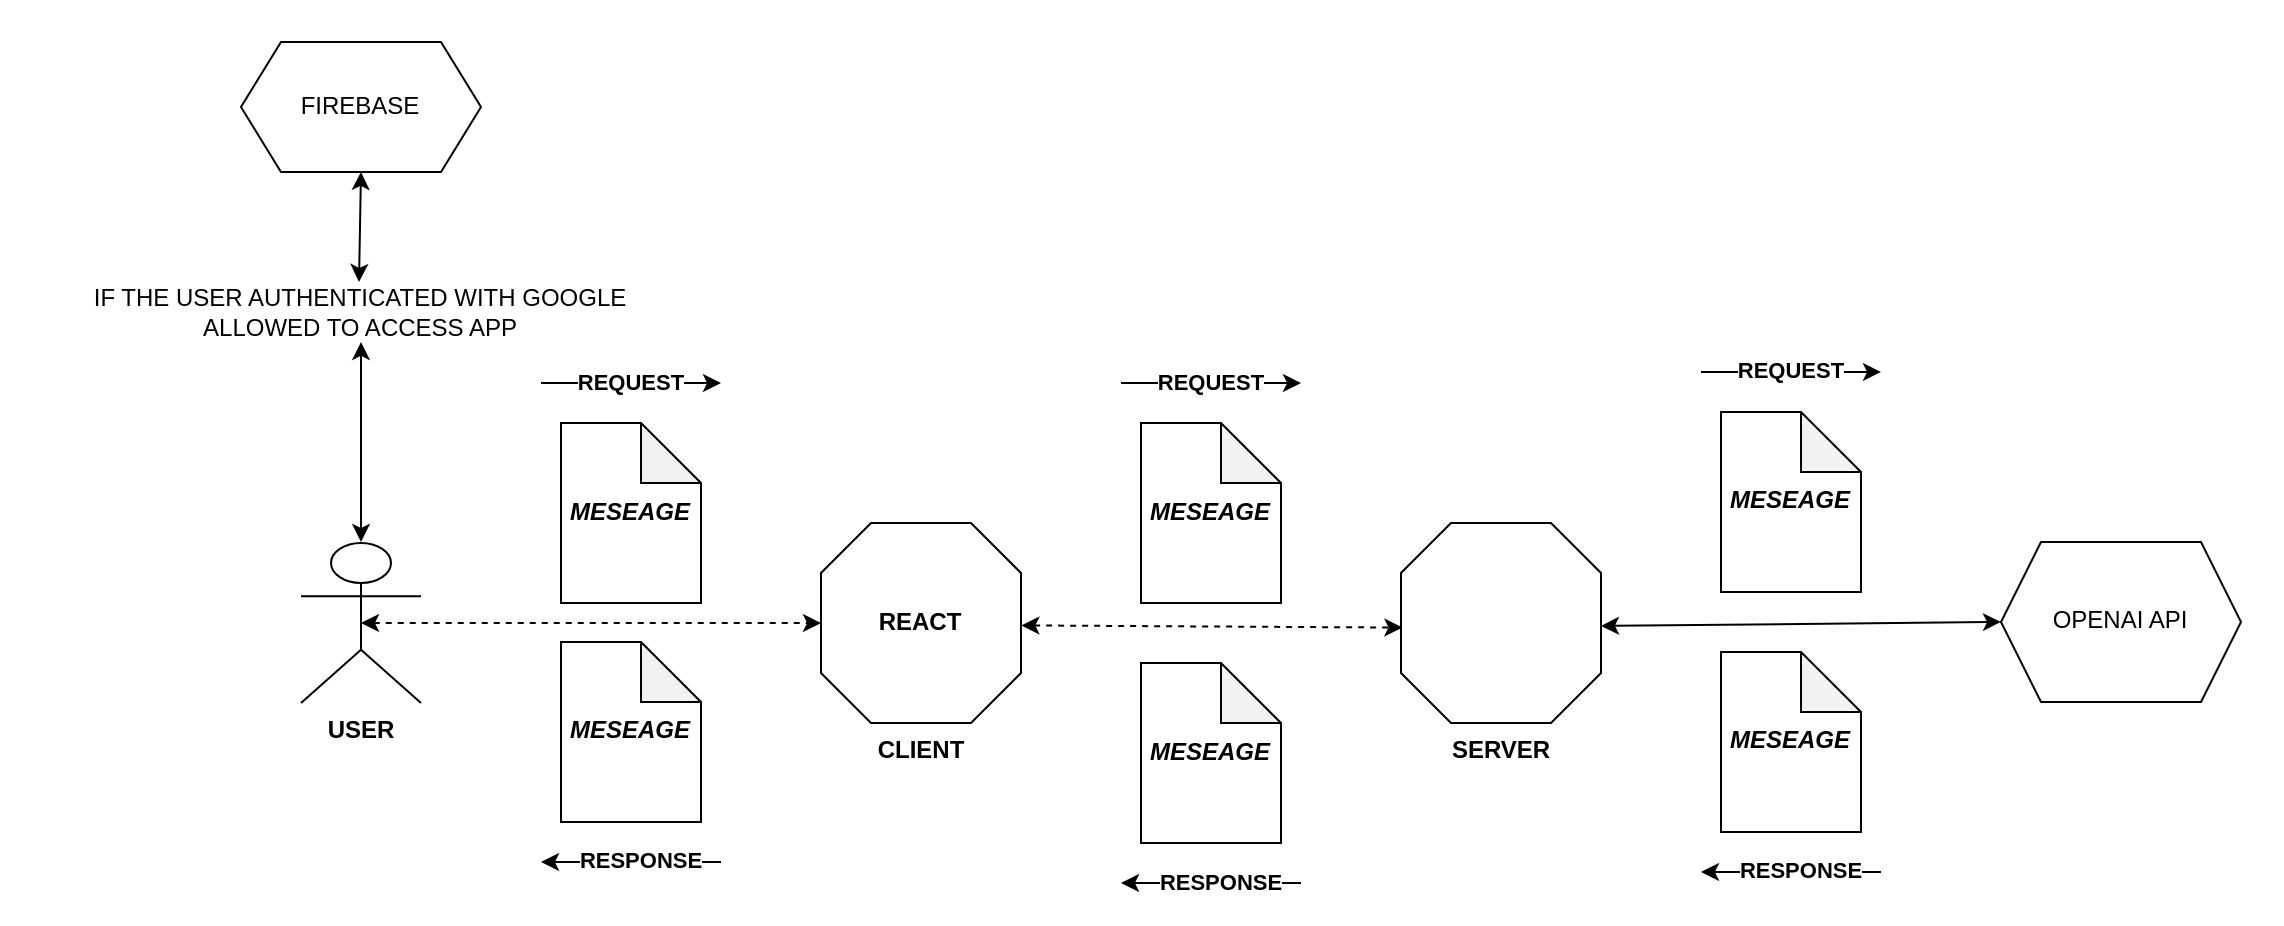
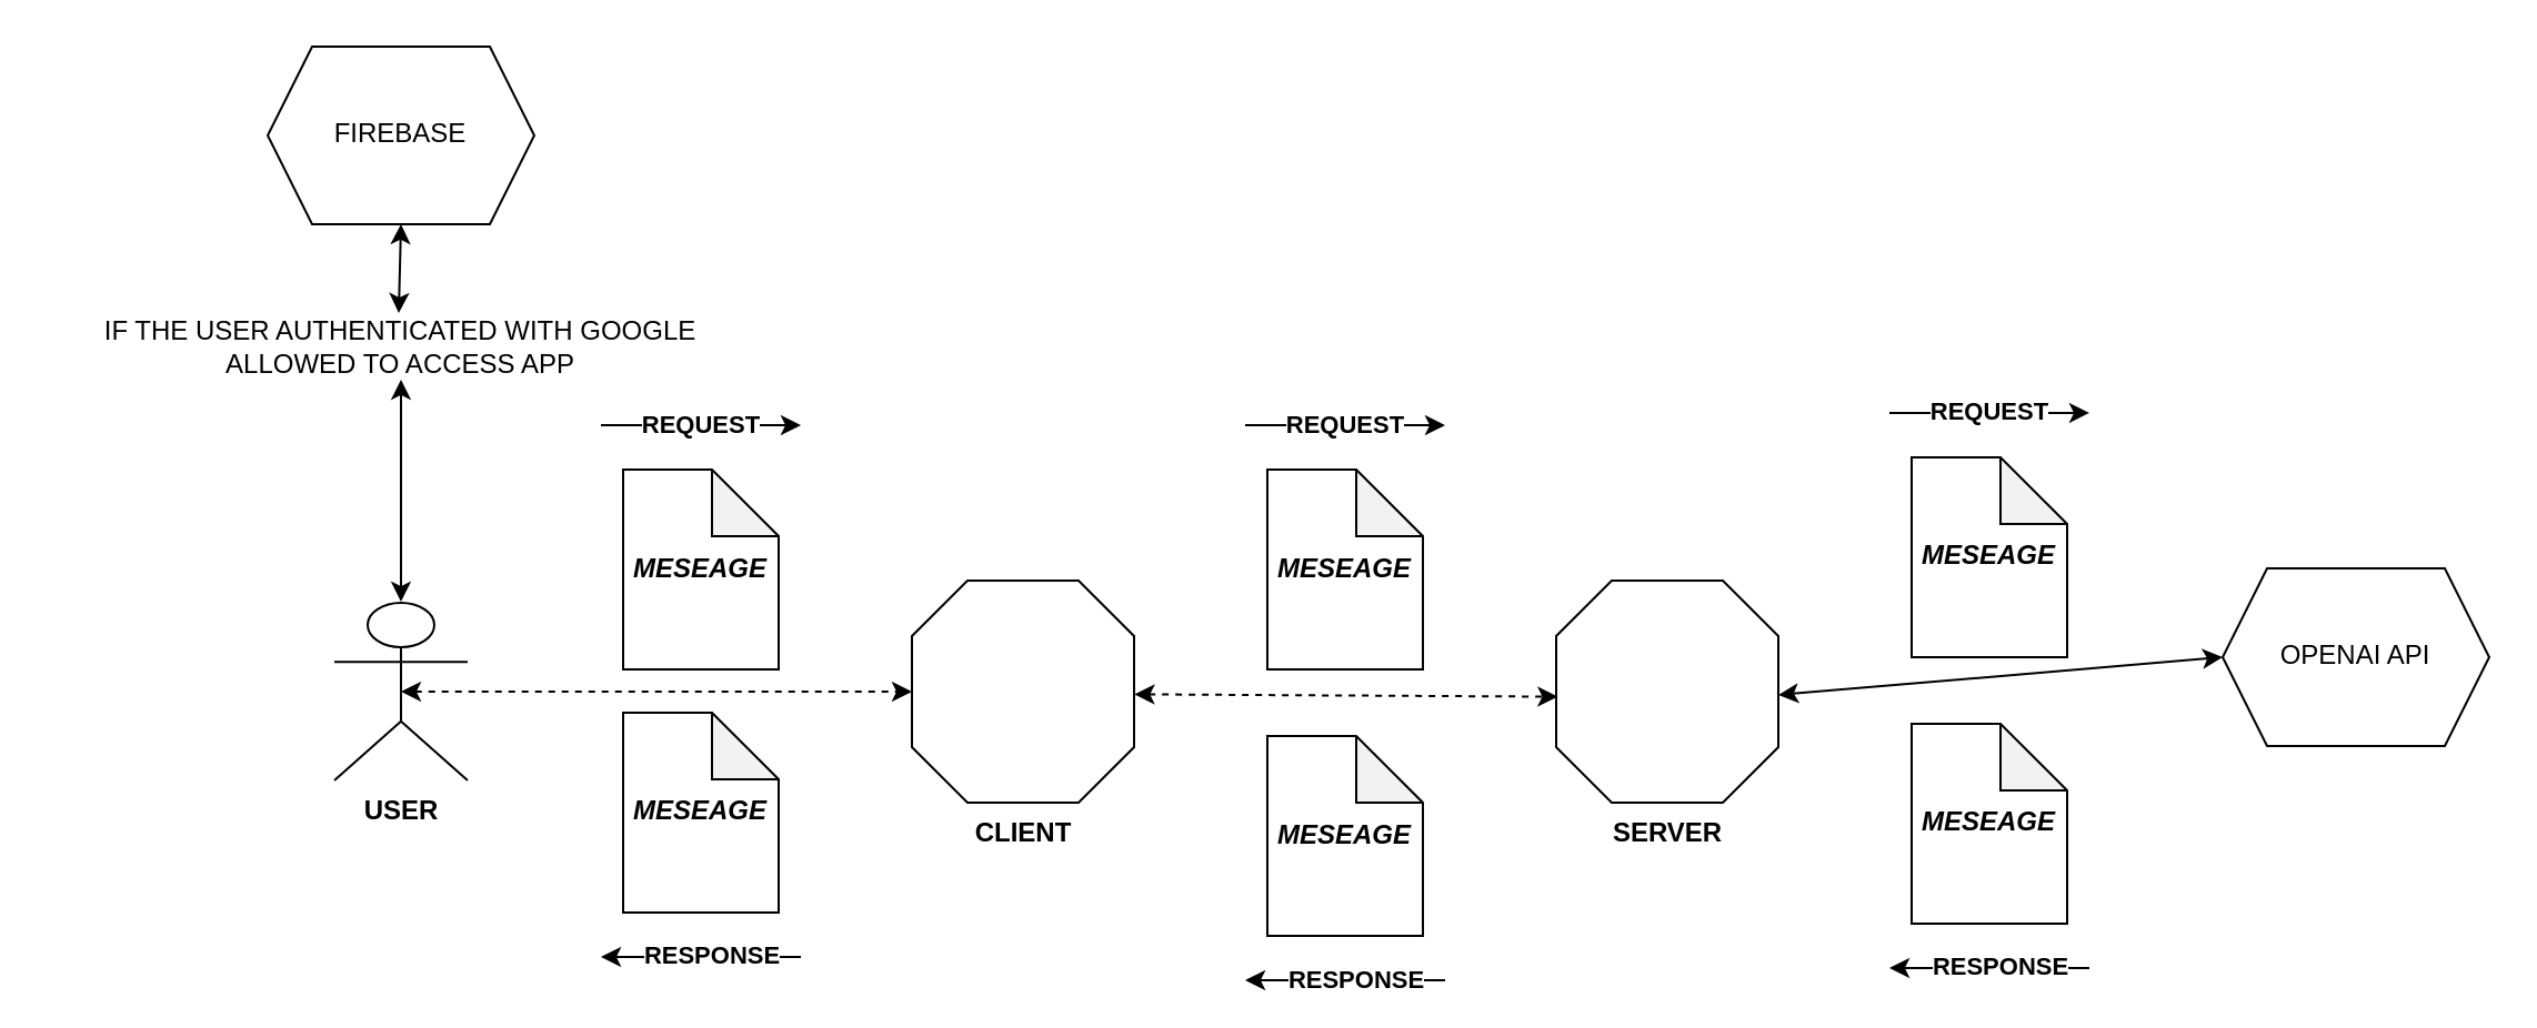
- <mxCell id="23" value="FIREBASE" style="shape=hexagon;perimeter=hexagonPerimeter2;whiteSpace=wrap;html=1;fixedSize=1;" vertex="1" parent="1"><mxGeometry x="120" y="20.47" width="120" height="65" as="geometry" /></mxCell>
+ <mxCell id="23" value="FIREBASE" style="shape=hexagon;perimeter=hexagonPerimeter2;whiteSpace=wrap;html=1;fixedSize=1;" vertex="1" parent="1"><mxGeometry x="120" y="20.47" width="120" height="80" as="geometry" /></mxCell>
- <mxCell id="21" value="OPENAI API" style="shape=hexagon;perimeter=hexagonPerimeter2;whiteSpace=wrap;html=1;fixedSize=1;" vertex="1" parent="1"><mxGeometry x="1000" y="270.47" width="120" height="80" as="geometry" /></mxCell>
+ <mxCell id="21" value="OPENAI API" style="shape=hexagon;perimeter=hexagonPerimeter2;whiteSpace=wrap;html=1;fixedSize=1;" vertex="1" parent="1"><mxGeometry x="1000" y="255.47" width="120" height="80" as="geometry" /></mxCell>
- <mxCell id="20" value="&lt;b&gt;REACT&lt;/b&gt;" style="text;html=1;strokeColor=none;fillColor=none;align=center;verticalAlign=middle;whiteSpace=wrap;rounded=0;" vertex="1" parent="1"><mxGeometry x="430" y="296" width="60" height="30" as="geometry" /></mxCell>
